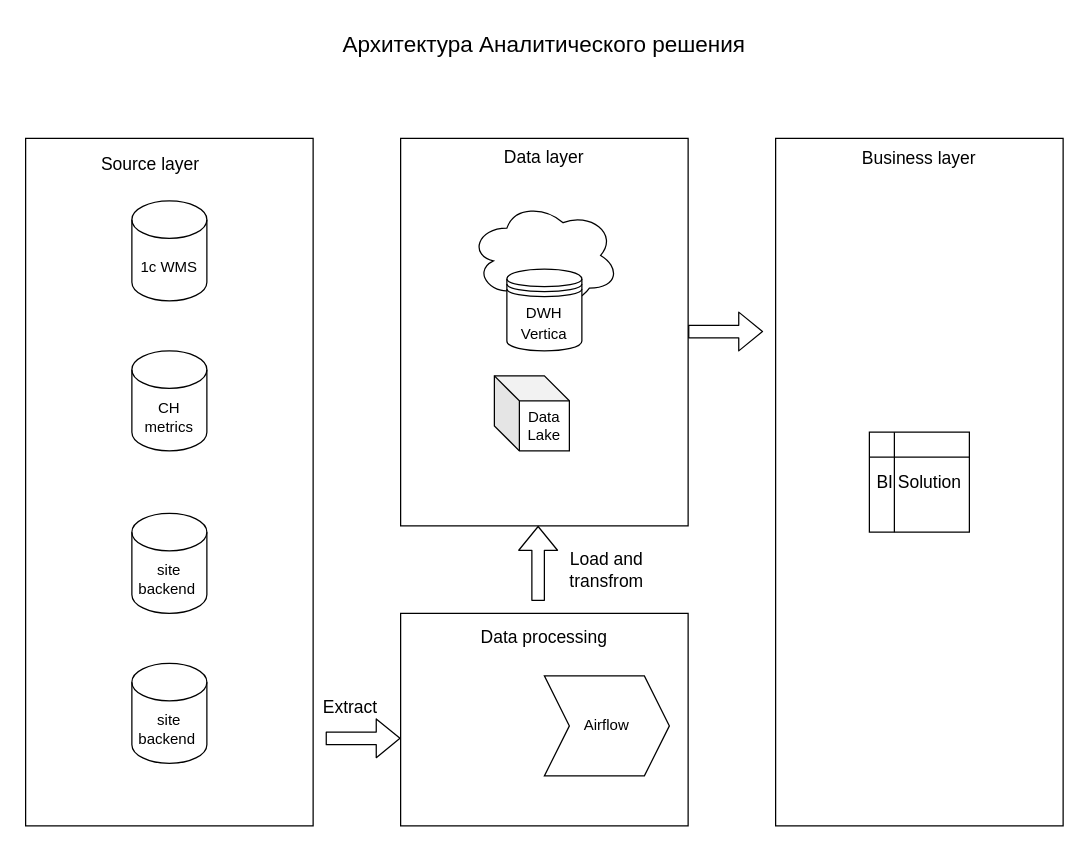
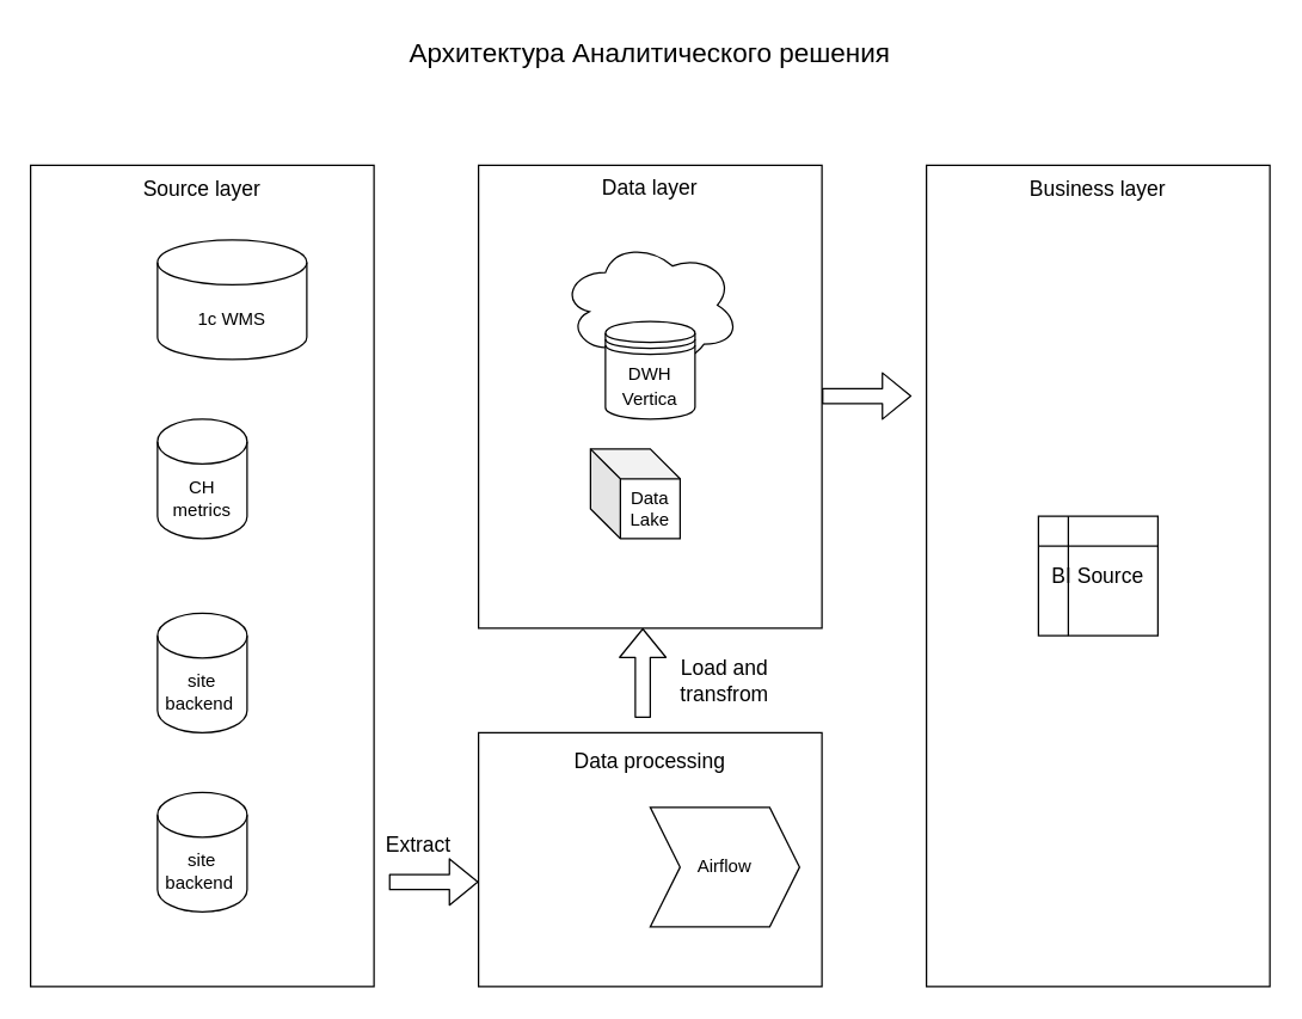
- <mxCell id="9" value="&lt;font style=&quot;font-size: 14px;&quot;&gt;Source layer&lt;/font&gt;" style="text;html=1;strokeColor=none;fillColor=none;align=center;verticalAlign=middle;whiteSpace=wrap;rounded=0;fontSize=18;" vertex="1" parent="3"><mxGeometry x="45" y="5" width="110" height="30" as="geometry" /></mxCell>
+ <mxCell id="9" value="&lt;font style=&quot;font-size: 14px;&quot;&gt;Source layer&lt;/font&gt;" style="text;html=1;strokeColor=none;fillColor=none;align=center;verticalAlign=middle;whiteSpace=wrap;rounded=0;fontSize=18;" vertex="1" parent="3"><mxGeometry x="60" width="110" height="30" as="geometry" /></mxCell>
- <mxCell id="5" value="1c WMS" style="shape=cylinder3;whiteSpace=wrap;html=1;boundedLbl=1;backgroundOutline=1;size=15;" vertex="1" parent="3"><mxGeometry x="85" y="50" width="60" height="80" as="geometry" /></mxCell>
+ <mxCell id="5" value="1c WMS" style="shape=cylinder3;whiteSpace=wrap;html=1;boundedLbl=1;backgroundOutline=1;size=15;" vertex="1" parent="3"><mxGeometry x="85" y="50" width="100" height="80" as="geometry" /></mxCell>
- <mxCell id="13" value="BI Solution" style="shape=internalStorage;whiteSpace=wrap;html=1;backgroundOutline=1;fontSize=14;" vertex="1" parent="10"><mxGeometry x="75" y="235" width="80" height="80" as="geometry" /></mxCell>
+ <mxCell id="13" value="BI Source" style="shape=internalStorage;whiteSpace=wrap;html=1;backgroundOutline=1;fontSize=14;" vertex="1" parent="10"><mxGeometry x="75" y="235" width="80" height="80" as="geometry" /></mxCell>
